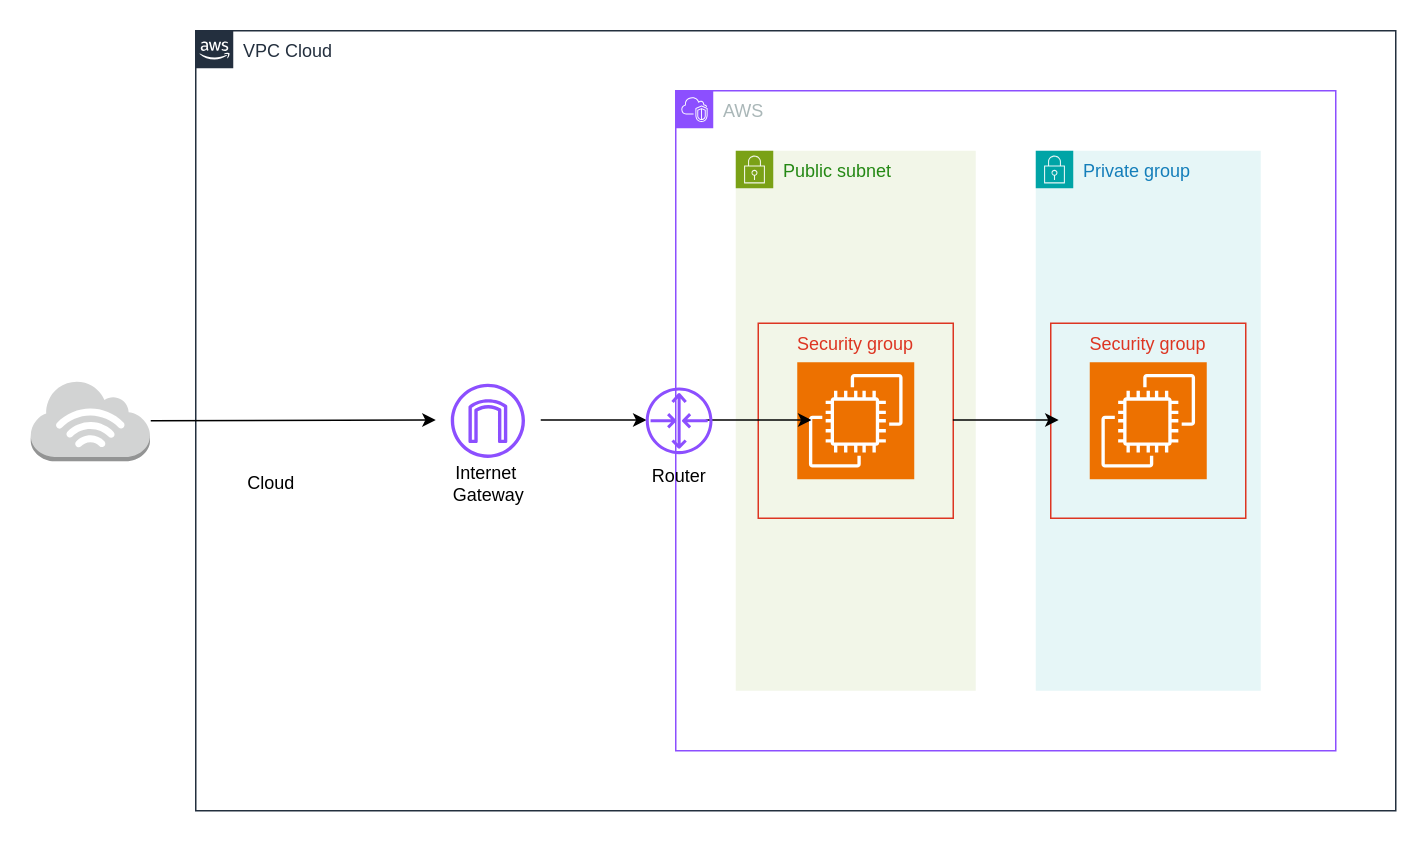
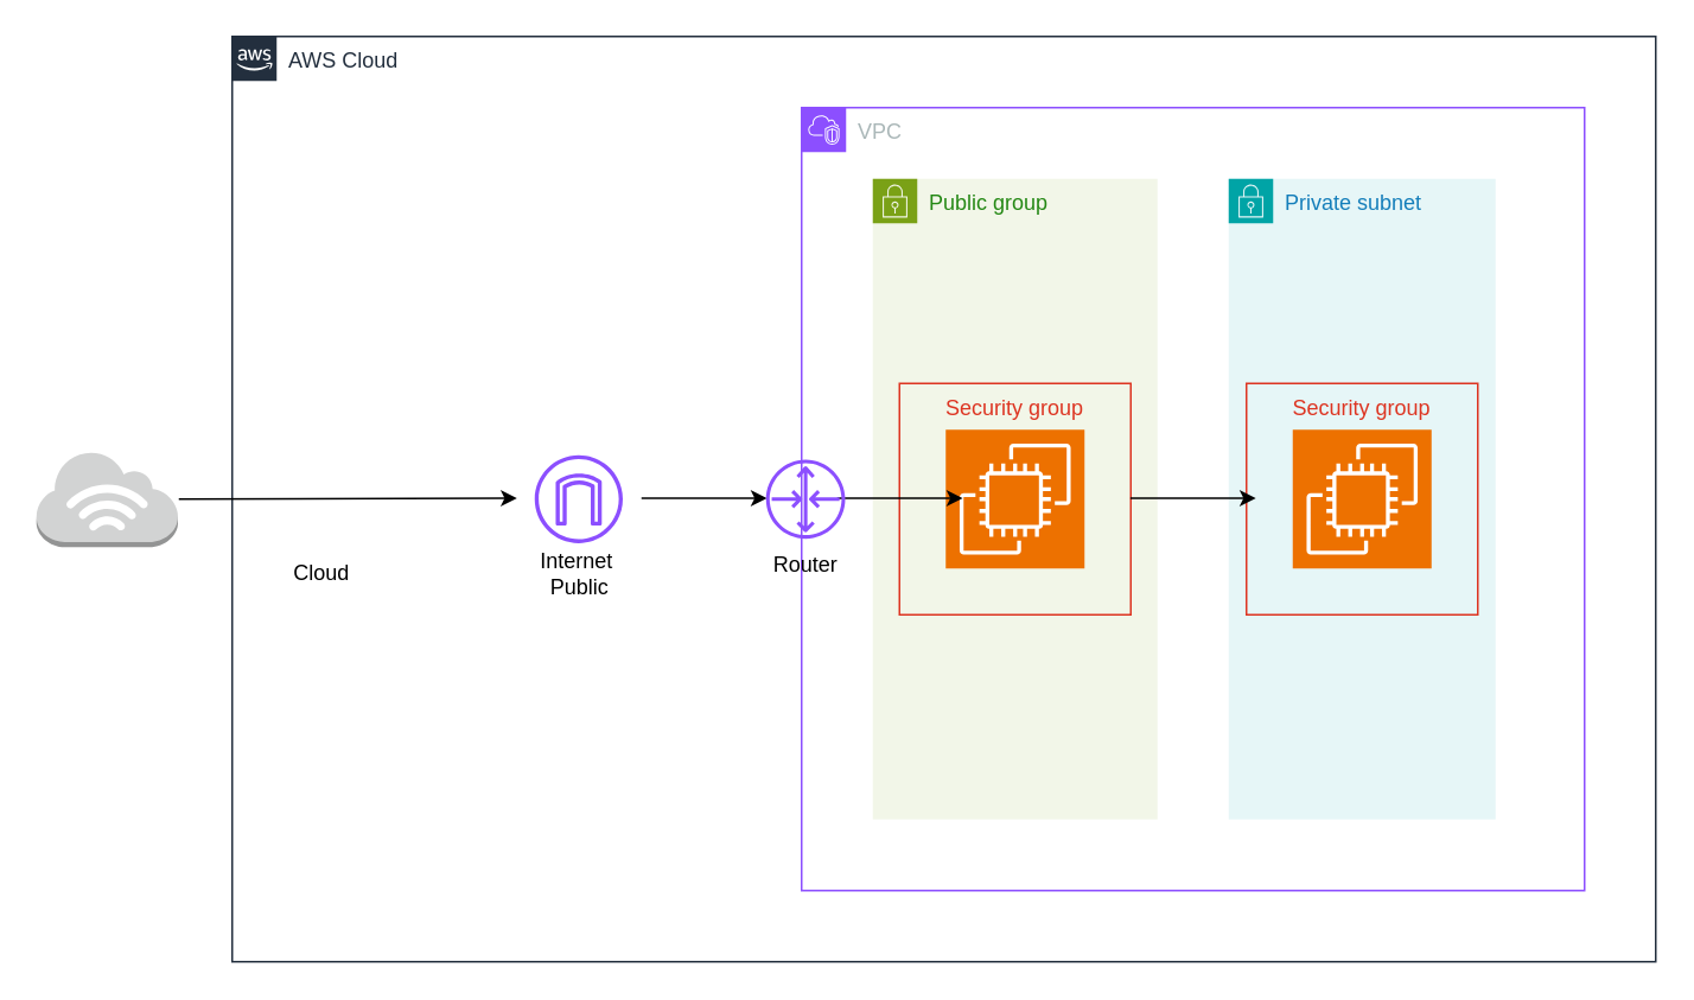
- <mxCell id="2" value="VPC Cloud" style="points=[[0,0],[0.25,0],[0.5,0],[0.75,0],[1,0],[1,0.25],[1,0.5],[1,0.75],[1,1],[0.75,1],[0.5,1],[0.25,1],[0,1],[0,0.75],[0,0.5],[0,0.25]];outlineConnect=0;gradientColor=none;html=1;whiteSpace=wrap;fontSize=12;fontStyle=0;container=1;pointerEvents=0;collapsible=0;recursiveResize=0;shape=mxgraph.aws4.group;grIcon=mxgraph.aws4.group_aws_cloud_alt;strokeColor=#232F3E;fillColor=none;verticalAlign=top;align=left;spacingLeft=30;fontColor=#232F3E;dashed=0;" vertex="1" parent="1"><mxGeometry x="130" y="20" width="800" height="520" as="geometry" /></mxCell>
+ <mxCell id="2" value="AWS Cloud" style="points=[[0,0],[0.25,0],[0.5,0],[0.75,0],[1,0],[1,0.25],[1,0.5],[1,0.75],[1,1],[0.75,1],[0.5,1],[0.25,1],[0,1],[0,0.75],[0,0.5],[0,0.25]];outlineConnect=0;gradientColor=none;html=1;whiteSpace=wrap;fontSize=12;fontStyle=0;container=1;pointerEvents=0;collapsible=0;recursiveResize=0;shape=mxgraph.aws4.group;grIcon=mxgraph.aws4.group_aws_cloud_alt;strokeColor=#232F3E;fillColor=none;verticalAlign=top;align=left;spacingLeft=30;fontColor=#232F3E;dashed=0;" vertex="1" parent="1"><mxGeometry x="130" y="20" width="800" height="520" as="geometry" /></mxCell>
- <mxCell id="8" value="AWS" style="points=[[0,0],[0.25,0],[0.5,0],[0.75,0],[1,0],[1,0.25],[1,0.5],[1,0.75],[1,1],[0.75,1],[0.5,1],[0.25,1],[0,1],[0,0.75],[0,0.5],[0,0.25]];outlineConnect=0;gradientColor=none;html=1;whiteSpace=wrap;fontSize=12;fontStyle=0;container=1;pointerEvents=0;collapsible=0;recursiveResize=0;shape=mxgraph.aws4.group;grIcon=mxgraph.aws4.group_vpc2;strokeColor=#8C4FFF;fillColor=none;verticalAlign=top;align=left;spacingLeft=30;fontColor=#AAB7B8;dashed=0;" vertex="1" parent="1"><mxGeometry x="450" y="60" width="440" height="440" as="geometry" /></mxCell>
+ <mxCell id="8" value="VPC" style="points=[[0,0],[0.25,0],[0.5,0],[0.75,0],[1,0],[1,0.25],[1,0.5],[1,0.75],[1,1],[0.75,1],[0.5,1],[0.25,1],[0,1],[0,0.75],[0,0.5],[0,0.25]];outlineConnect=0;gradientColor=none;html=1;whiteSpace=wrap;fontSize=12;fontStyle=0;container=1;pointerEvents=0;collapsible=0;recursiveResize=0;shape=mxgraph.aws4.group;grIcon=mxgraph.aws4.group_vpc2;strokeColor=#8C4FFF;fillColor=none;verticalAlign=top;align=left;spacingLeft=30;fontColor=#AAB7B8;dashed=0;" vertex="1" parent="1"><mxGeometry x="450" y="60" width="440" height="440" as="geometry" /></mxCell>
- <mxCell id="9" value="Public subnet" style="points=[[0,0],[0.25,0],[0.5,0],[0.75,0],[1,0],[1,0.25],[1,0.5],[1,0.75],[1,1],[0.75,1],[0.5,1],[0.25,1],[0,1],[0,0.75],[0,0.5],[0,0.25]];outlineConnect=0;gradientColor=none;html=1;whiteSpace=wrap;fontSize=12;fontStyle=0;container=1;pointerEvents=0;collapsible=0;recursiveResize=0;shape=mxgraph.aws4.group;grIcon=mxgraph.aws4.group_security_group;grStroke=0;strokeColor=#7AA116;fillColor=#F2F6E8;verticalAlign=top;align=left;spacingLeft=30;fontColor=#248814;dashed=0;" vertex="1" parent="8"><mxGeometry x="40" y="40" width="160" height="360" as="geometry" /></mxCell>
+ <mxCell id="9" value="Public group" style="points=[[0,0],[0.25,0],[0.5,0],[0.75,0],[1,0],[1,0.25],[1,0.5],[1,0.75],[1,1],[0.75,1],[0.5,1],[0.25,1],[0,1],[0,0.75],[0,0.5],[0,0.25]];outlineConnect=0;gradientColor=none;html=1;whiteSpace=wrap;fontSize=12;fontStyle=0;container=1;pointerEvents=0;collapsible=0;recursiveResize=0;shape=mxgraph.aws4.group;grIcon=mxgraph.aws4.group_security_group;grStroke=0;strokeColor=#7AA116;fillColor=#F2F6E8;verticalAlign=top;align=left;spacingLeft=30;fontColor=#248814;dashed=0;" vertex="1" parent="8"><mxGeometry x="40" y="40" width="160" height="360" as="geometry" /></mxCell>
- <mxCell id="13" value="Private group" style="points=[[0,0],[0.25,0],[0.5,0],[0.75,0],[1,0],[1,0.25],[1,0.5],[1,0.75],[1,1],[0.75,1],[0.5,1],[0.25,1],[0,1],[0,0.75],[0,0.5],[0,0.25]];outlineConnect=0;gradientColor=none;html=1;whiteSpace=wrap;fontSize=12;fontStyle=0;container=1;pointerEvents=0;collapsible=0;recursiveResize=0;shape=mxgraph.aws4.group;grIcon=mxgraph.aws4.group_security_group;grStroke=0;strokeColor=#00A4A6;fillColor=#E6F6F7;verticalAlign=top;align=left;spacingLeft=30;fontColor=#147EBA;dashed=0;" vertex="1" parent="8"><mxGeometry x="240" y="40" width="150" height="360" as="geometry" /></mxCell>
+ <mxCell id="13" value="Private subnet" style="points=[[0,0],[0.25,0],[0.5,0],[0.75,0],[1,0],[1,0.25],[1,0.5],[1,0.75],[1,1],[0.75,1],[0.5,1],[0.25,1],[0,1],[0,0.75],[0,0.5],[0,0.25]];outlineConnect=0;gradientColor=none;html=1;whiteSpace=wrap;fontSize=12;fontStyle=0;container=1;pointerEvents=0;collapsible=0;recursiveResize=0;shape=mxgraph.aws4.group;grIcon=mxgraph.aws4.group_security_group;grStroke=0;strokeColor=#00A4A6;fillColor=#E6F6F7;verticalAlign=top;align=left;spacingLeft=30;fontColor=#147EBA;dashed=0;" vertex="1" parent="8"><mxGeometry x="240" y="40" width="150" height="360" as="geometry" /></mxCell>
- <mxCell id="7" value="Internet&amp;nbsp;&lt;div&gt;Gateway&lt;/div&gt;" style="text;html=1;align=center;verticalAlign=middle;resizable=0;points=[];autosize=1;strokeColor=none;fillColor=none;" vertex="1" parent="2"><mxGeometry x="159.75" y="282" width="70" height="40" as="geometry" /></mxCell>
+ <mxCell id="7" value="Internet&amp;nbsp;&lt;div&gt;Public&lt;/div&gt;" style="text;html=1;align=center;verticalAlign=middle;resizable=0;points=[];autosize=1;strokeColor=none;fillColor=none;" vertex="1" parent="2"><mxGeometry x="159.75" y="282" width="70" height="40" as="geometry" /></mxCell>
